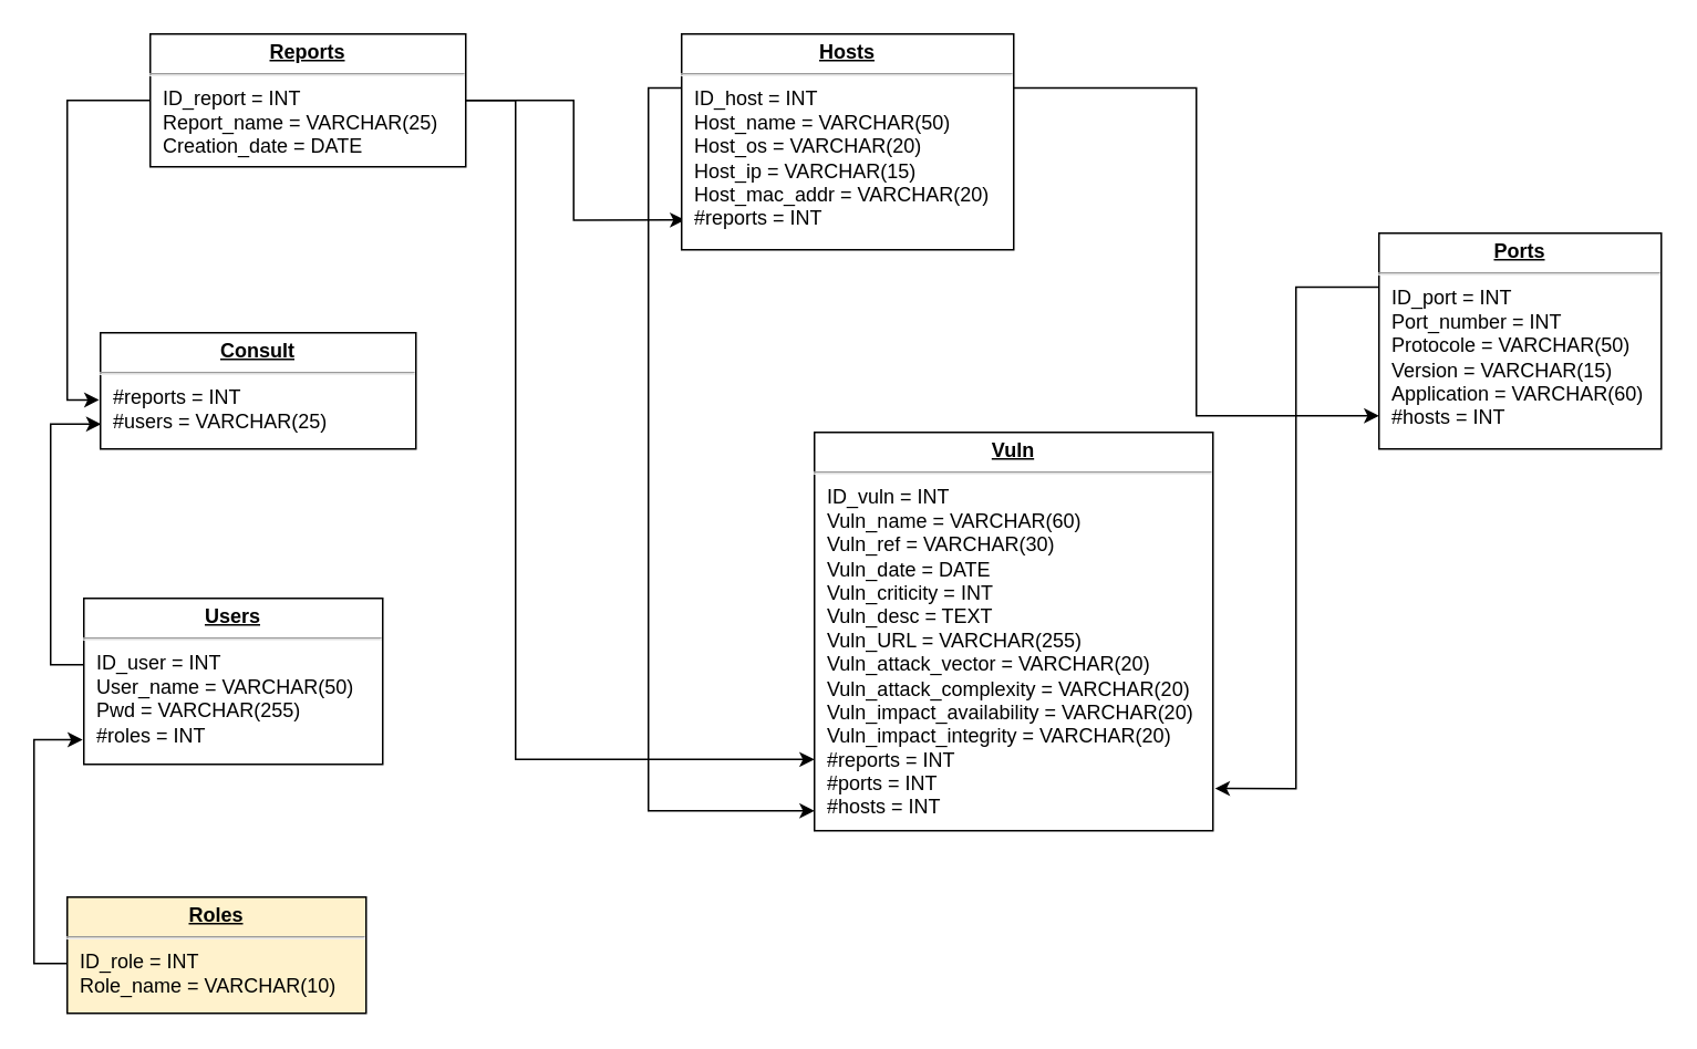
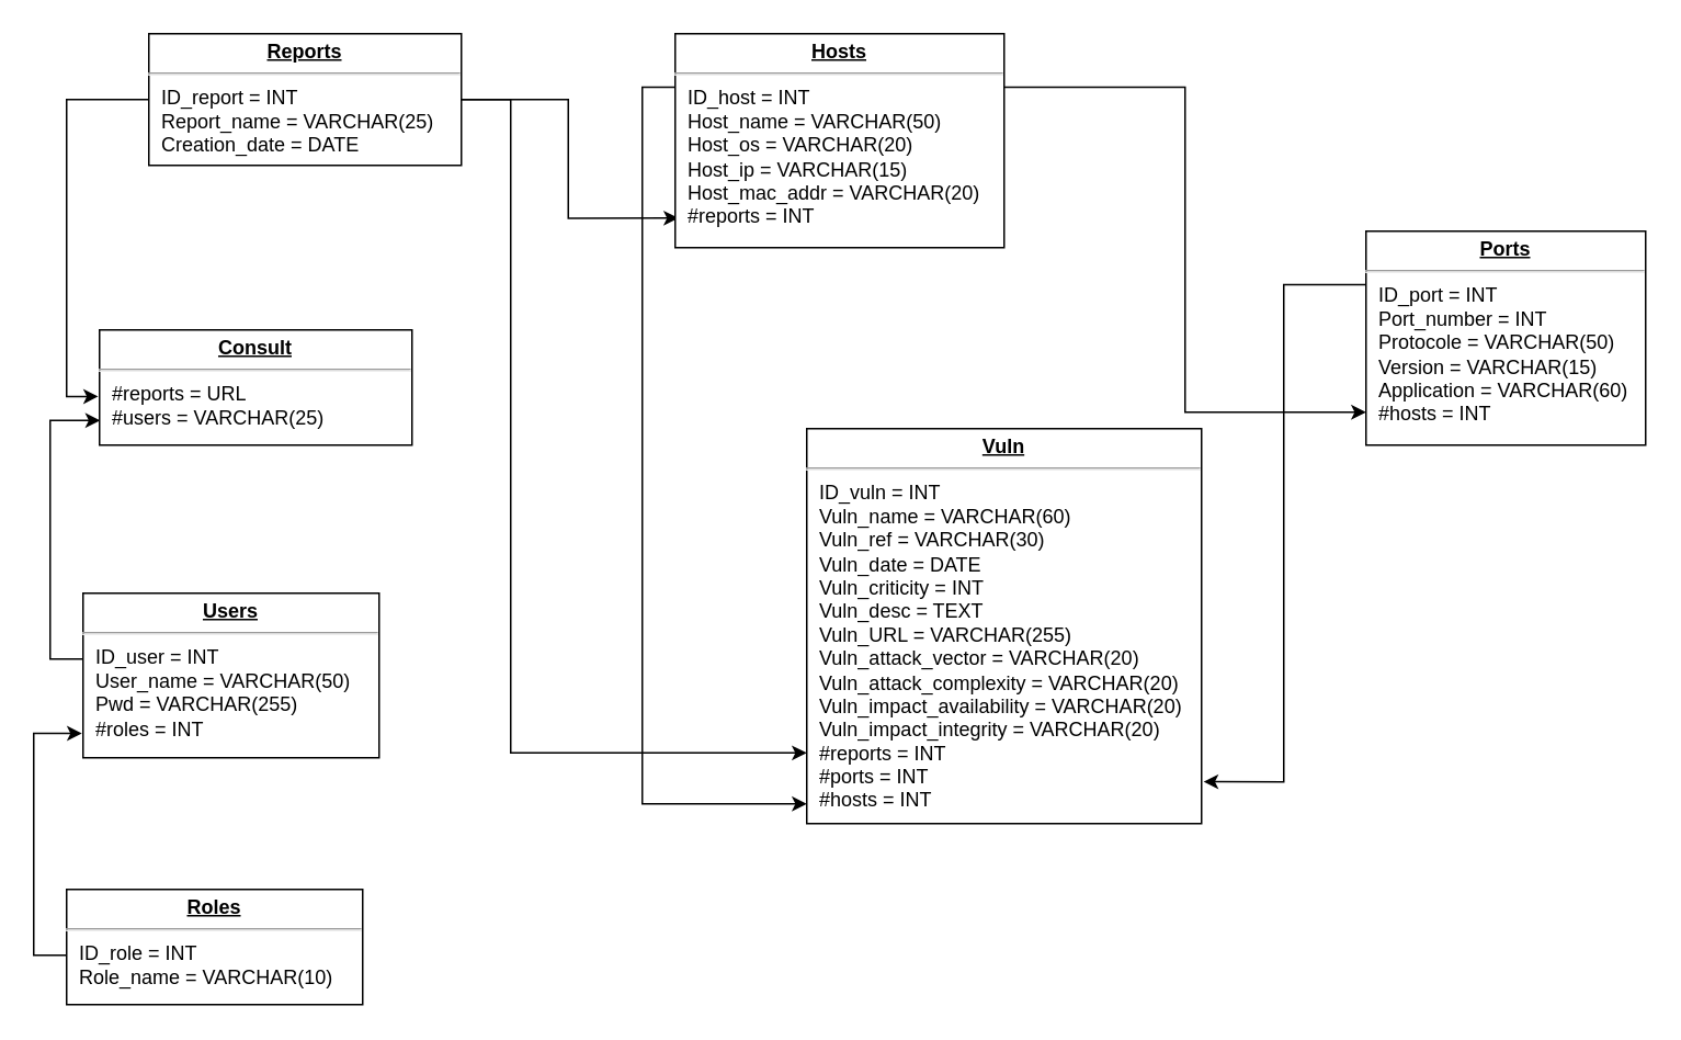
- <mxCell id="16" value="&lt;p style=&quot;margin: 0px ; margin-top: 4px ; text-align: center ; text-decoration: underline&quot;&gt;&lt;b&gt;Consult&lt;/b&gt;&lt;/p&gt;&lt;hr&gt;&lt;p style=&quot;margin: 0px ; margin-left: 8px&quot;&gt;#reports = INT&lt;br&gt;#users = VARCHAR(25)&lt;br&gt;&lt;/p&gt;" style="verticalAlign=top;align=left;overflow=fill;fontSize=12;fontFamily=Helvetica;html=1;rounded=0;shadow=0;comic=0;labelBackgroundColor=none;strokeWidth=1" vertex="1" parent="1"><mxGeometry x="60" y="200" width="190" height="70" as="geometry" /></mxCell>
+ <mxCell id="16" value="&lt;p style=&quot;margin: 0px ; margin-top: 4px ; text-align: center ; text-decoration: underline&quot;&gt;&lt;b&gt;Consult&lt;/b&gt;&lt;/p&gt;&lt;hr&gt;&lt;p style=&quot;margin: 0px ; margin-left: 8px&quot;&gt;#reports = URL&lt;br&gt;#users = VARCHAR(25)&lt;br&gt;&lt;/p&gt;" style="verticalAlign=top;align=left;overflow=fill;fontSize=12;fontFamily=Helvetica;html=1;rounded=0;shadow=0;comic=0;labelBackgroundColor=none;strokeWidth=1" vertex="1" parent="1"><mxGeometry x="60" y="200" width="190" height="70" as="geometry" /></mxCell>
- <mxCell id="7" value="&lt;p style=&quot;margin: 0px ; margin-top: 4px ; text-align: center ; text-decoration: underline&quot;&gt;&lt;b&gt;Roles&lt;/b&gt;&lt;/p&gt;&lt;hr&gt;&lt;p style=&quot;margin: 0px ; margin-left: 8px&quot;&gt;ID_role = INT&lt;br&gt;Role_name = VARCHAR(10)&lt;/p&gt;" style="verticalAlign=top;align=left;overflow=fill;fontSize=12;fontFamily=Helvetica;html=1;rounded=0;shadow=0;comic=0;labelBackgroundColor=none;strokeWidth=1;fillColor=#fff2cc;" vertex="1" parent="1"><mxGeometry x="40" y="540" width="180" height="70" as="geometry" /></mxCell>
+ <mxCell id="7" value="&lt;p style=&quot;margin: 0px ; margin-top: 4px ; text-align: center ; text-decoration: underline&quot;&gt;&lt;b&gt;Roles&lt;/b&gt;&lt;/p&gt;&lt;hr&gt;&lt;p style=&quot;margin: 0px ; margin-left: 8px&quot;&gt;ID_role = INT&lt;br&gt;Role_name = VARCHAR(10)&lt;/p&gt;" style="verticalAlign=top;align=left;overflow=fill;fontSize=12;fontFamily=Helvetica;html=1;rounded=0;shadow=0;comic=0;labelBackgroundColor=none;strokeWidth=1" vertex="1" parent="1"><mxGeometry x="40" y="540" width="180" height="70" as="geometry" /></mxCell>
